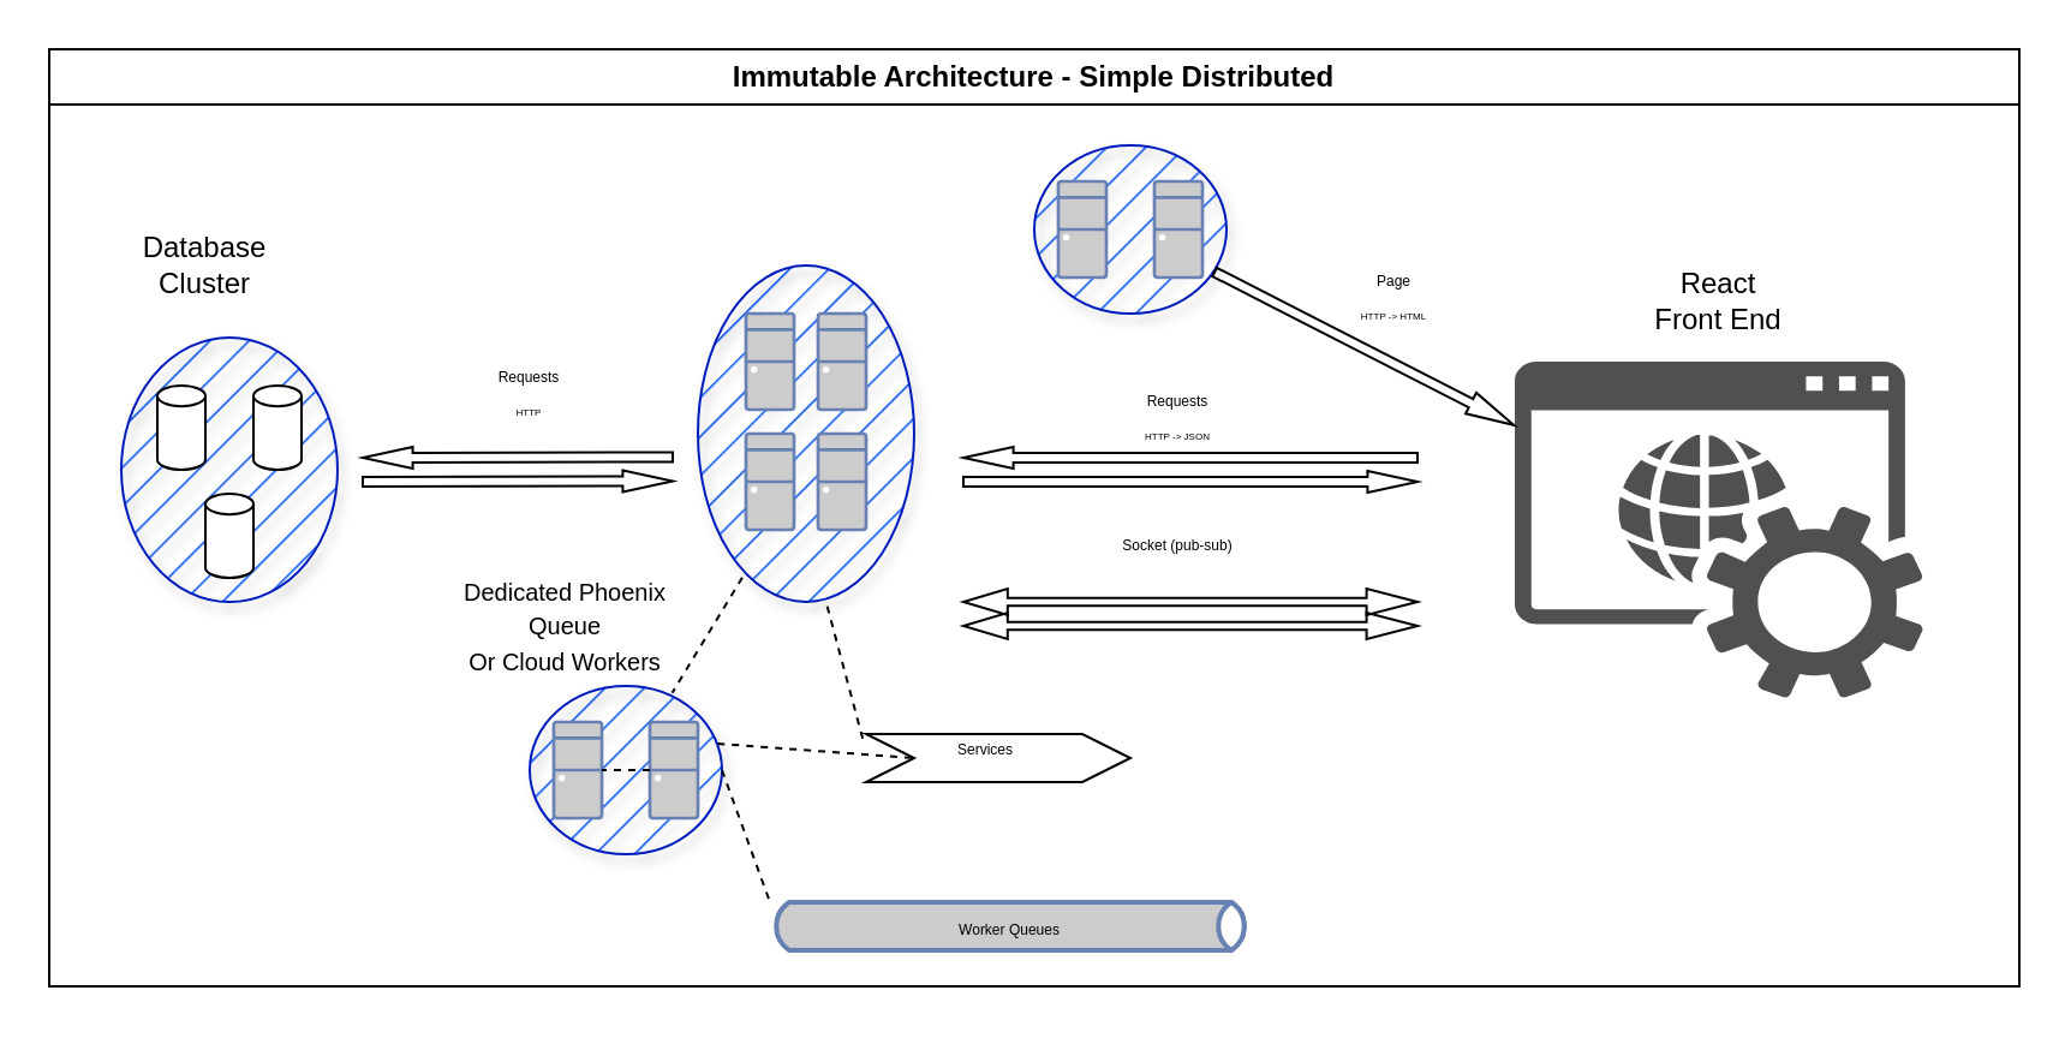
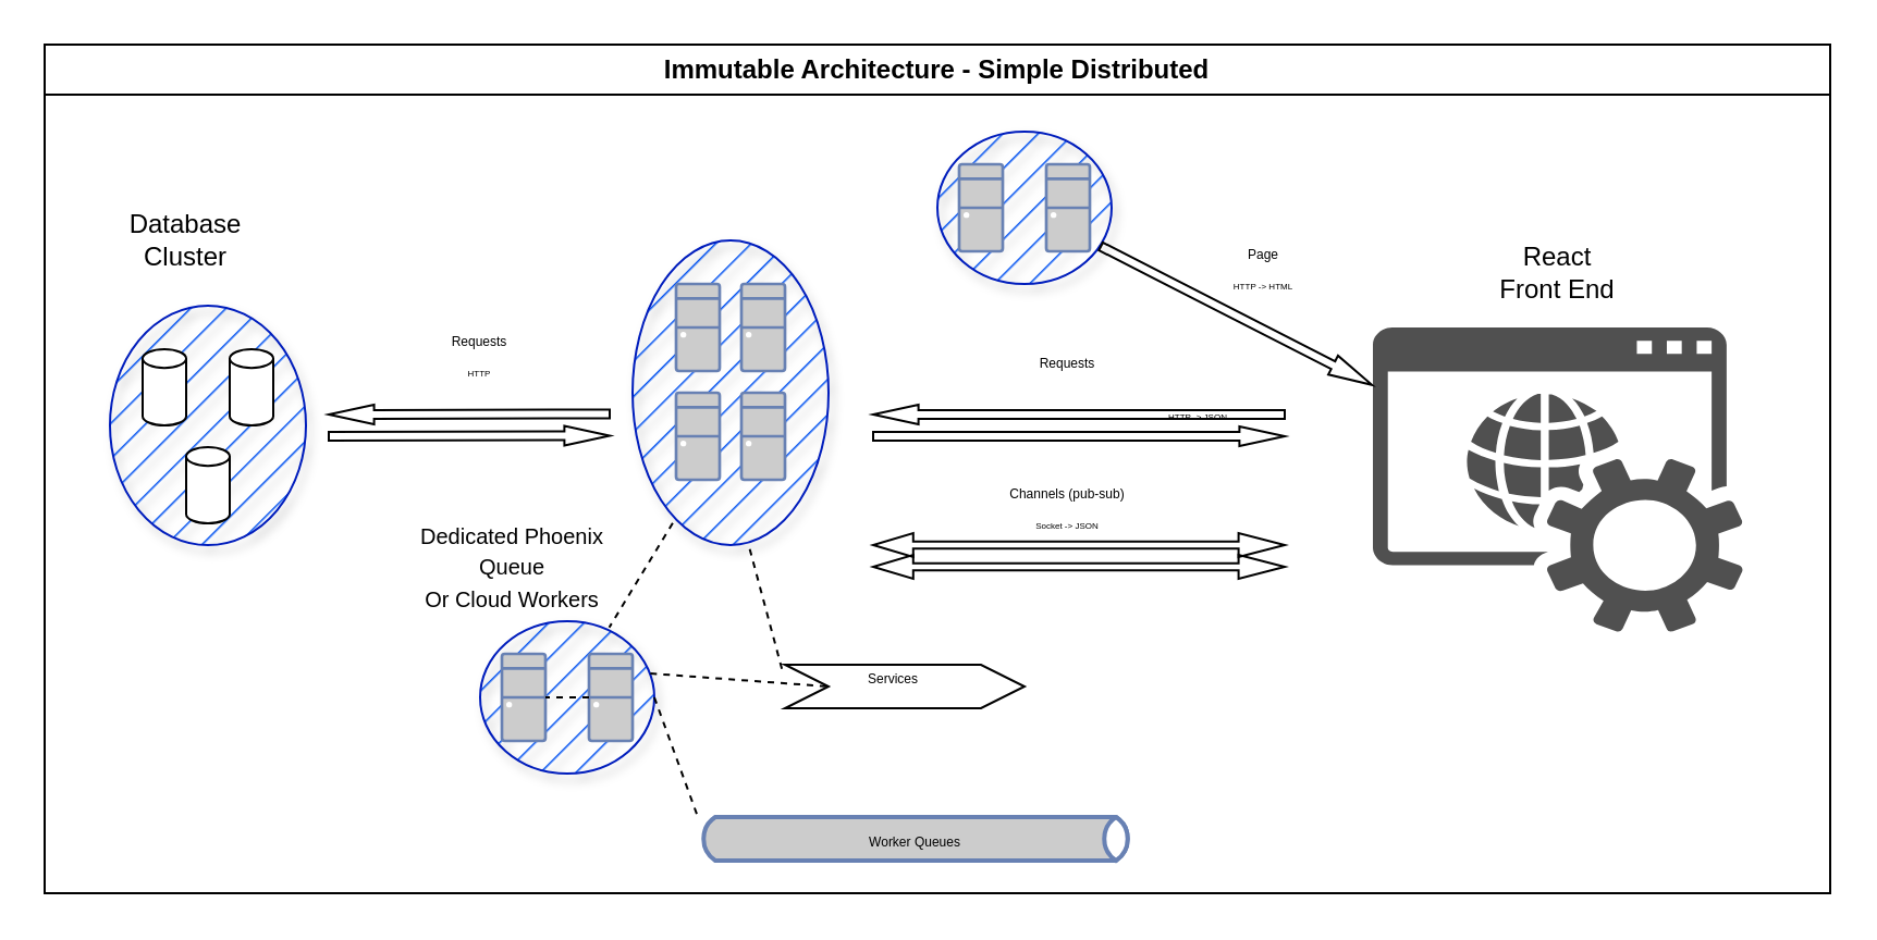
- <mxCell id="7" value="&lt;div style=&quot;line-height: 100%;&quot;&gt;&lt;font style=&quot;font-size: 4px;&quot;&gt;HTTP -&amp;gt; JSON &lt;/font&gt;&lt;/div&gt;" style="text;html=1;align=center;verticalAlign=middle;whiteSpace=wrap;rounded=0;" vertex="1" parent="1"><mxGeometry x="430" y="170" width="120" height="20" as="geometry" /></mxCell>
+ <mxCell id="7" value="&lt;div style=&quot;line-height: 100%;&quot;&gt;&lt;font style=&quot;font-size: 4px;&quot;&gt;HTTP -&amp;gt; JSON &lt;/font&gt;&lt;/div&gt;" style="text;html=1;align=center;verticalAlign=middle;whiteSpace=wrap;rounded=0;" vertex="1" parent="1"><mxGeometry x="490" y="180" width="120" height="20" as="geometry" /></mxCell>
- <mxCell id="10" value="&lt;font style=&quot;font-size: 6px;&quot;&gt;Socket (pub-sub)&lt;/font&gt;" style="text;html=1;align=center;verticalAlign=middle;whiteSpace=wrap;rounded=0;" vertex="1" parent="1"><mxGeometry x="430" y="220" width="120" height="10" as="geometry" /></mxCell>
+ <mxCell id="10" value="&lt;font style=&quot;font-size: 6px;&quot;&gt;Channels (pub-sub)&lt;/font&gt;" style="text;html=1;align=center;verticalAlign=middle;whiteSpace=wrap;rounded=0;" vertex="1" parent="1"><mxGeometry x="430" y="220" width="120" height="10" as="geometry" /></mxCell>
+ <mxCell id="9" value="&lt;div style=&quot;line-height: 100%;&quot;&gt;&lt;font style=&quot;font-size: 4px;&quot;&gt;Socket -&amp;gt; JSON &lt;/font&gt;&lt;/div&gt;" style="text;html=1;align=center;verticalAlign=middle;whiteSpace=wrap;rounded=0;" vertex="1" parent="1"><mxGeometry x="430" y="230" width="120" height="20" as="geometry" /></mxCell>
